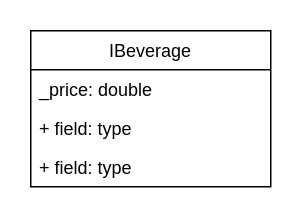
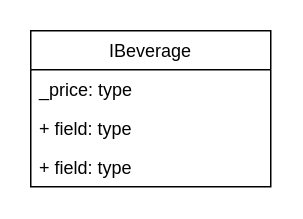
- <mxCell id="3" value="_price: double" style="text;strokeColor=none;fillColor=none;align=left;verticalAlign=top;spacingLeft=4;spacingRight=4;overflow=hidden;rotatable=0;points=[[0,0.5],[1,0.5]];portConstraint=eastwest;" vertex="1" parent="2"><mxGeometry y="26" width="160" height="26" as="geometry" /></mxCell>
+ <mxCell id="3" value="_price: type" style="text;strokeColor=none;fillColor=none;align=left;verticalAlign=top;spacingLeft=4;spacingRight=4;overflow=hidden;rotatable=0;points=[[0,0.5],[1,0.5]];portConstraint=eastwest;" vertex="1" parent="2"><mxGeometry y="26" width="160" height="26" as="geometry" /></mxCell>
